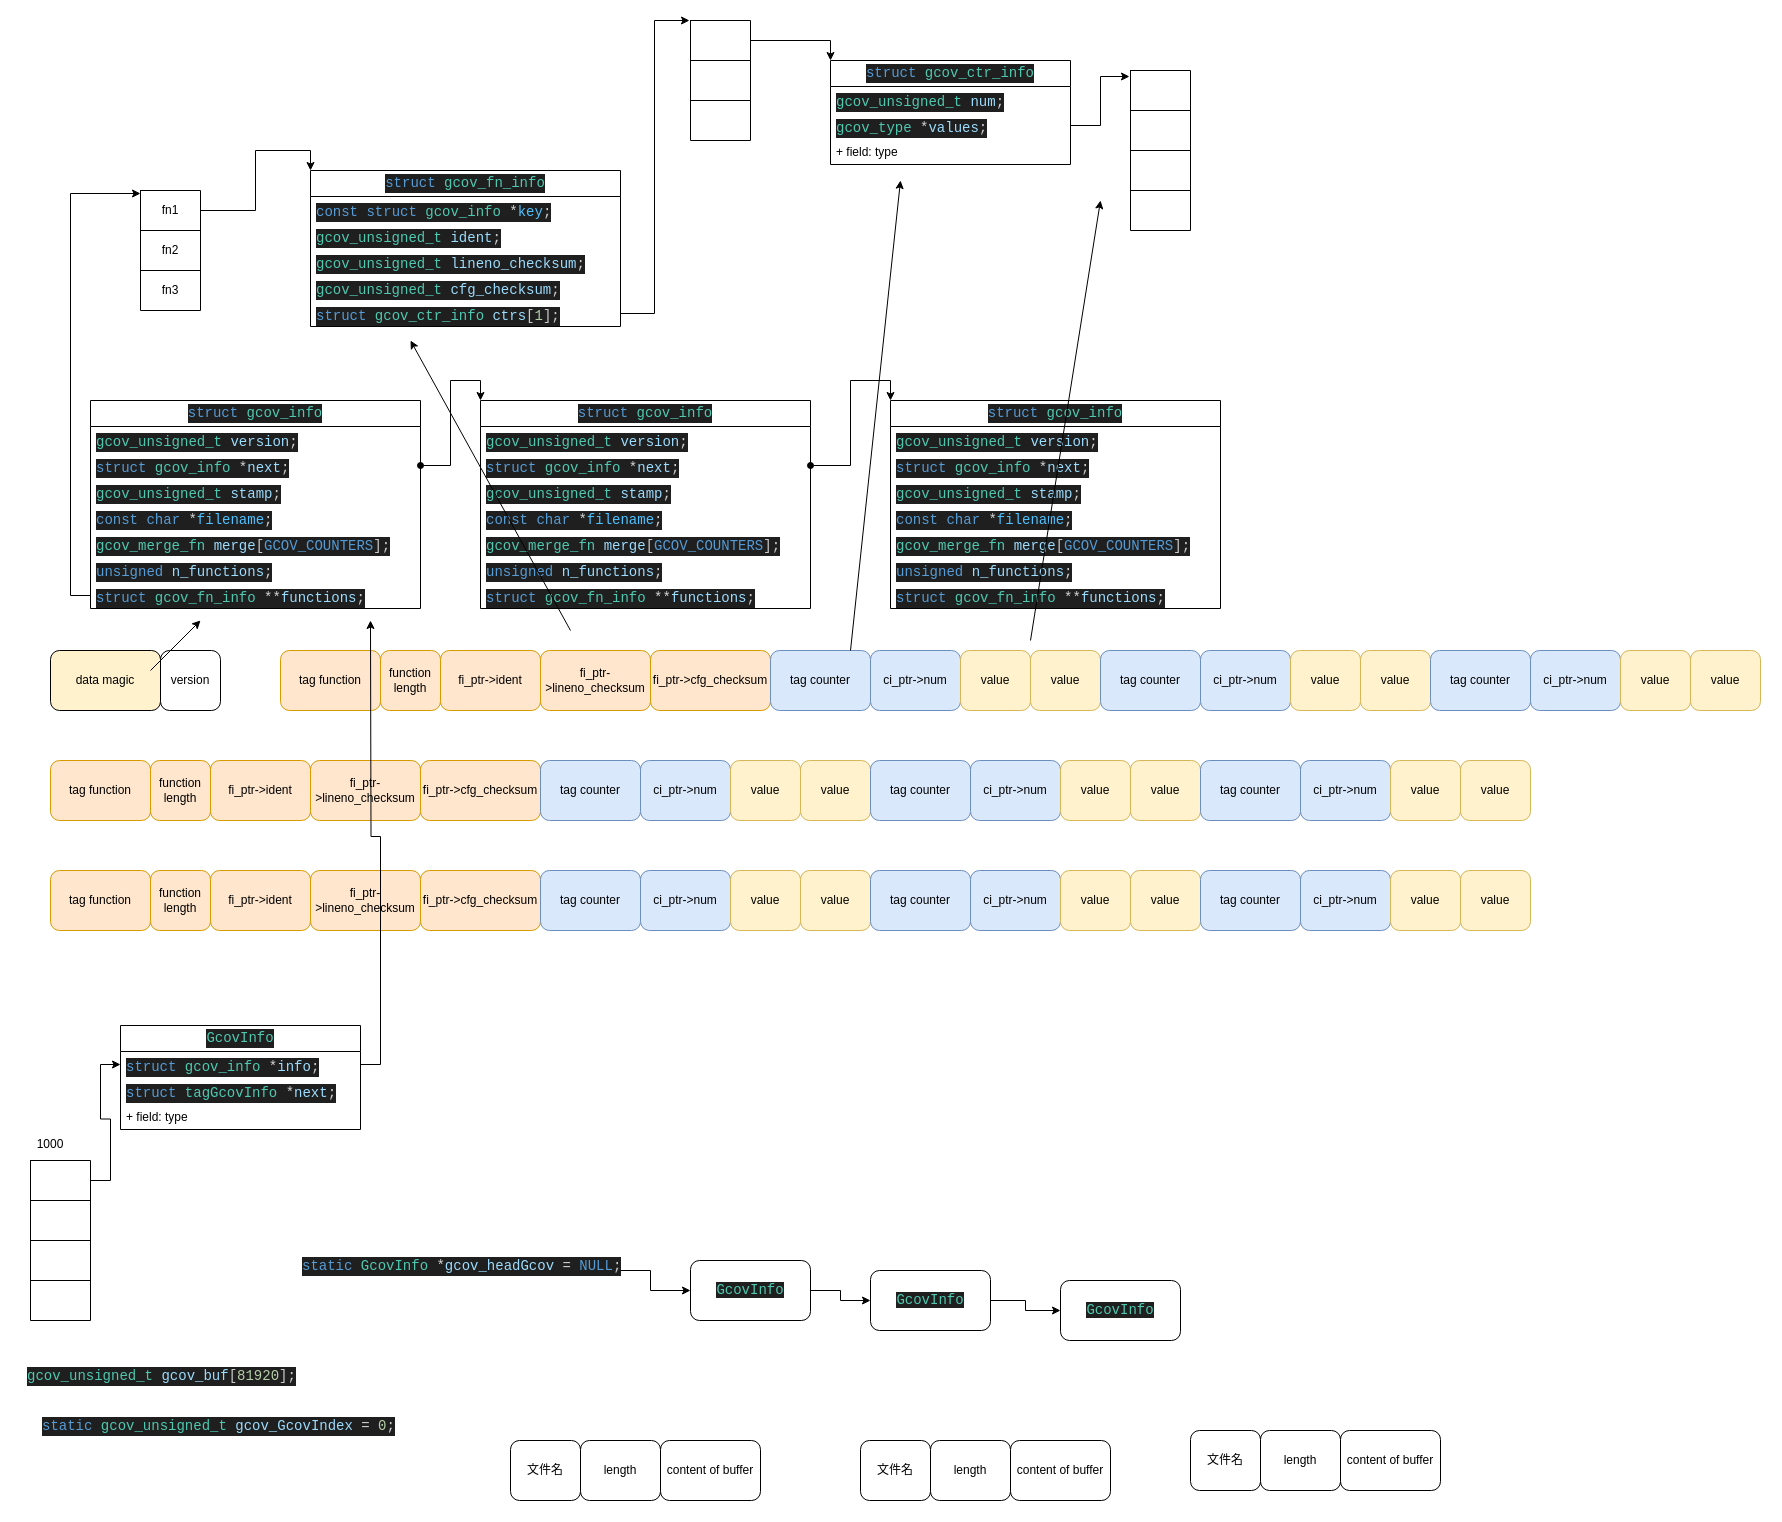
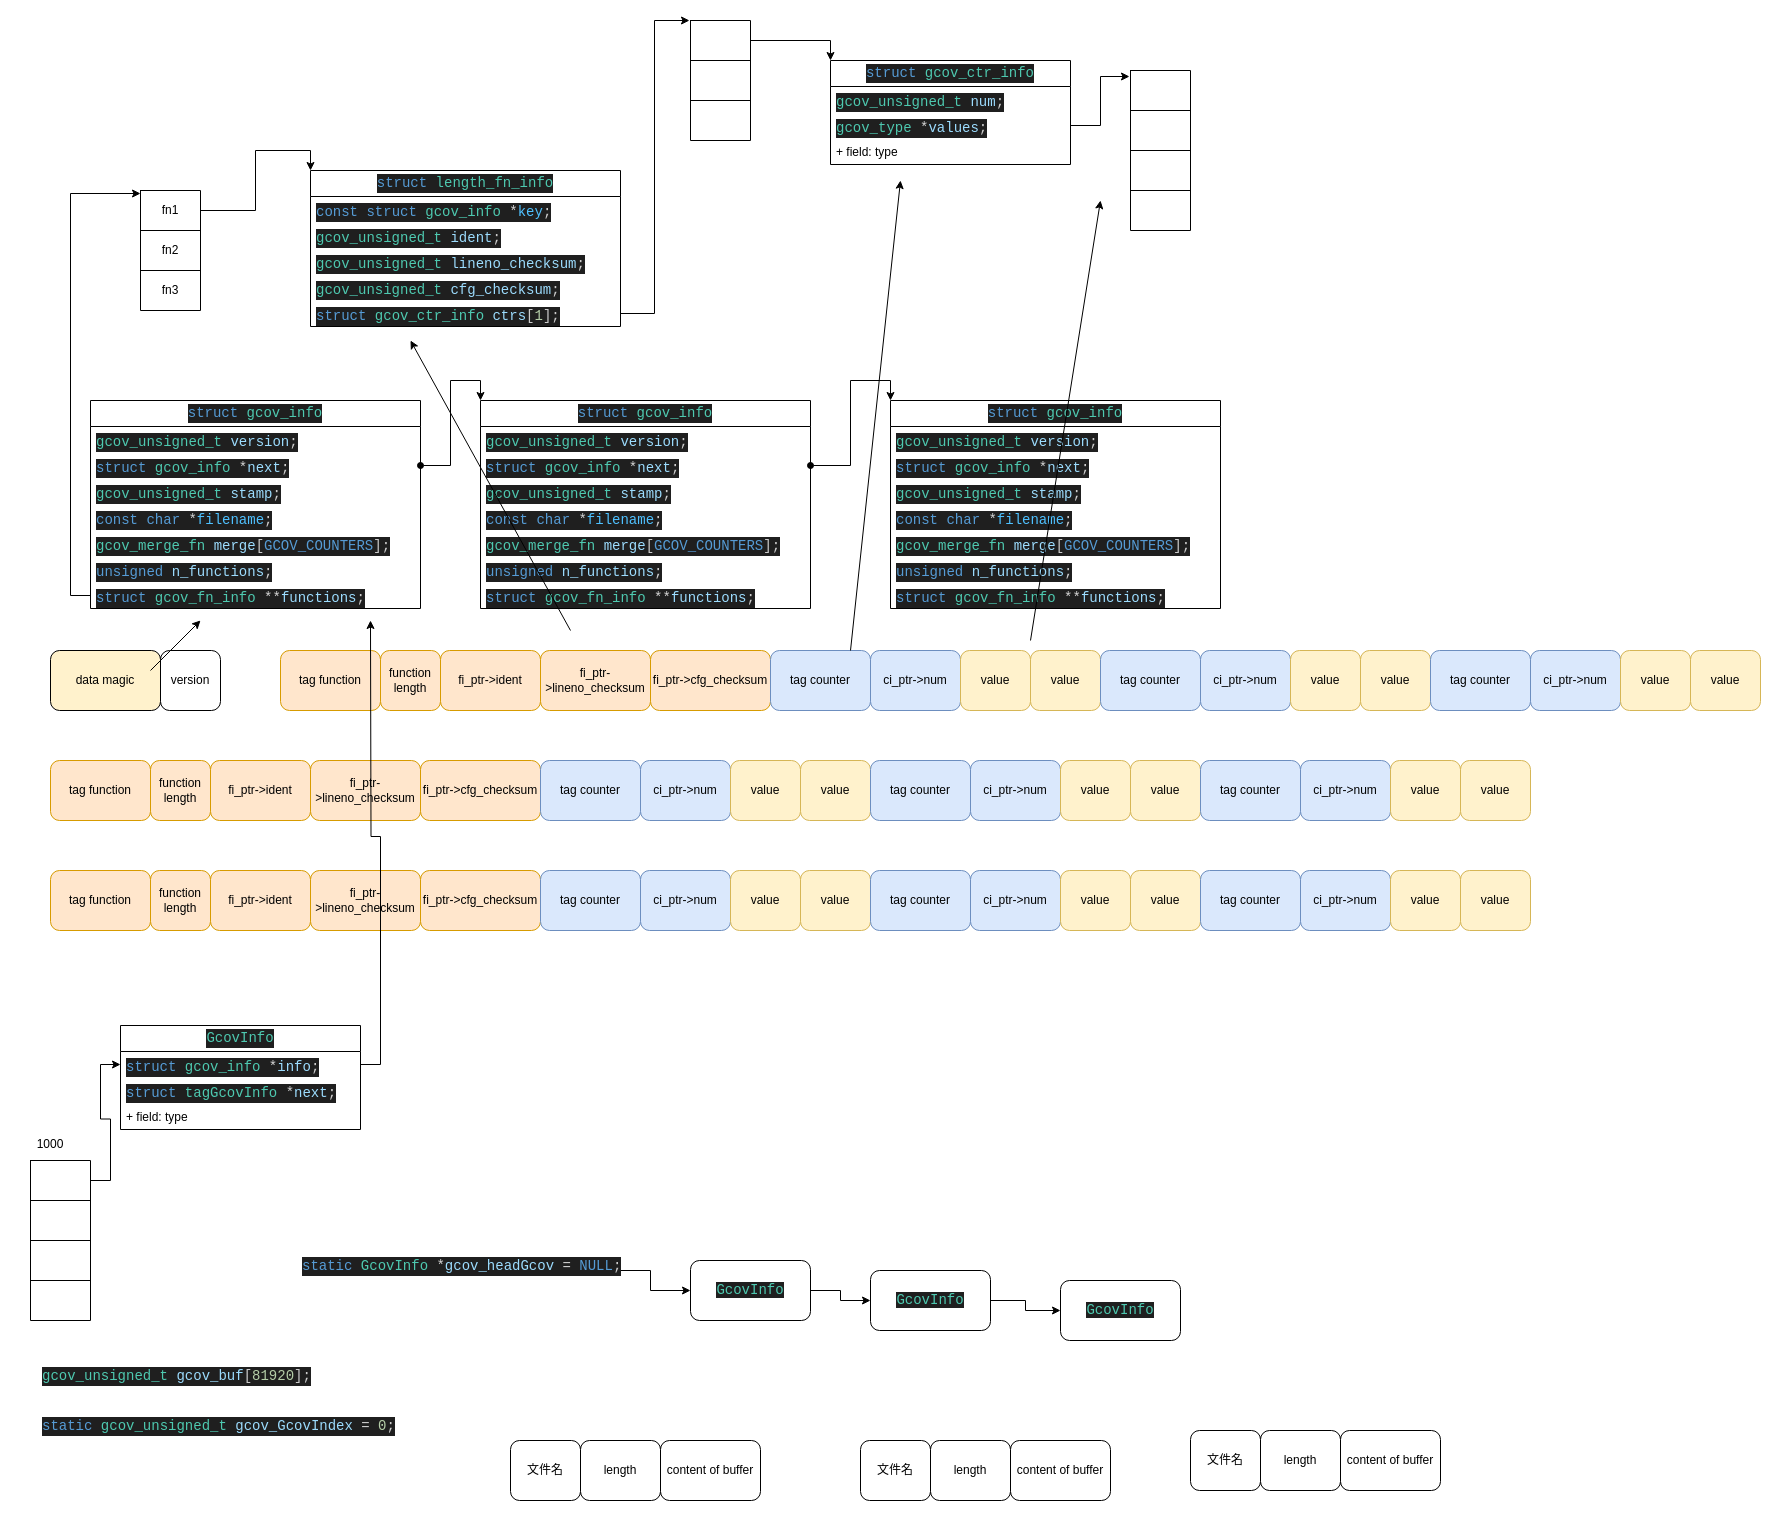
- <mxCell id="6" value="&lt;div style=&quot;color: rgb(204, 204, 204); background-color: rgb(31, 31, 31); font-family: Consolas, &amp;quot;Courier New&amp;quot;, monospace; font-size: 14px; line-height: 19px; white-space: pre;&quot;&gt;&lt;span style=&quot;color: #569cd6;&quot;&gt;struct&lt;/span&gt; &lt;span style=&quot;color: #4ec9b0;&quot;&gt;gcov_fn_info&lt;/span&gt;&lt;/div&gt;" style="swimlane;fontStyle=0;childLayout=stackLayout;horizontal=1;startSize=26;fillColor=none;horizontalStack=0;resizeParent=1;resizeParentMax=0;resizeLast=0;collapsible=1;marginBottom=0;whiteSpace=wrap;html=1;" vertex="1" parent="1"><mxGeometry x="310" y="170" width="310" height="156" as="geometry" /></mxCell>
+ <mxCell id="6" value="&lt;div style=&quot;color: rgb(204, 204, 204); background-color: rgb(31, 31, 31); font-family: Consolas, &amp;quot;Courier New&amp;quot;, monospace; font-size: 14px; line-height: 19px; white-space: pre;&quot;&gt;&lt;span style=&quot;color: #569cd6;&quot;&gt;struct&lt;/span&gt; &lt;span style=&quot;color: #4ec9b0;&quot;&gt;length_fn_info&lt;/span&gt;&lt;/div&gt;" style="swimlane;fontStyle=0;childLayout=stackLayout;horizontal=1;startSize=26;fillColor=none;horizontalStack=0;resizeParent=1;resizeParentMax=0;resizeLast=0;collapsible=1;marginBottom=0;whiteSpace=wrap;html=1;" vertex="1" parent="1"><mxGeometry x="310" y="170" width="310" height="156" as="geometry" /></mxCell>
- <mxCell id="139" value="&lt;div style=&quot;color: #cccccc;background-color: #1f1f1f;font-family: Consolas, 'Courier New', monospace;font-weight: normal;font-size: 14px;line-height: 19px;white-space: pre;&quot;&gt;&lt;div&gt;&lt;span style=&quot;color: #4ec9b0;&quot;&gt;gcov_unsigned_t&lt;/span&gt;&lt;span style=&quot;color: #cccccc;&quot;&gt; &lt;/span&gt;&lt;span style=&quot;color: #9cdcfe;&quot;&gt;gcov_buf&lt;/span&gt;&lt;span style=&quot;color: #cccccc;&quot;&gt;[&lt;/span&gt;&lt;span style=&quot;color: #b5cea8;&quot;&gt;81920&lt;/span&gt;&lt;span style=&quot;color: #cccccc;&quot;&gt;];&lt;/span&gt;&lt;/div&gt;&lt;/div&gt;" style="text;whiteSpace=wrap;html=1;" vertex="1" parent="1"><mxGeometry x="25" y="1360" width="280" height="40" as="geometry" /></mxCell>
+ <mxCell id="139" value="&lt;div style=&quot;color: #cccccc;background-color: #1f1f1f;font-family: Consolas, 'Courier New', monospace;font-weight: normal;font-size: 14px;line-height: 19px;white-space: pre;&quot;&gt;&lt;div&gt;&lt;span style=&quot;color: #4ec9b0;&quot;&gt;gcov_unsigned_t&lt;/span&gt;&lt;span style=&quot;color: #cccccc;&quot;&gt; &lt;/span&gt;&lt;span style=&quot;color: #9cdcfe;&quot;&gt;gcov_buf&lt;/span&gt;&lt;span style=&quot;color: #cccccc;&quot;&gt;[&lt;/span&gt;&lt;span style=&quot;color: #b5cea8;&quot;&gt;81920&lt;/span&gt;&lt;span style=&quot;color: #cccccc;&quot;&gt;];&lt;/span&gt;&lt;/div&gt;&lt;/div&gt;" style="text;whiteSpace=wrap;html=1;" vertex="1" parent="1"><mxGeometry x="40" y="1360" width="280" height="40" as="geometry" /></mxCell>
